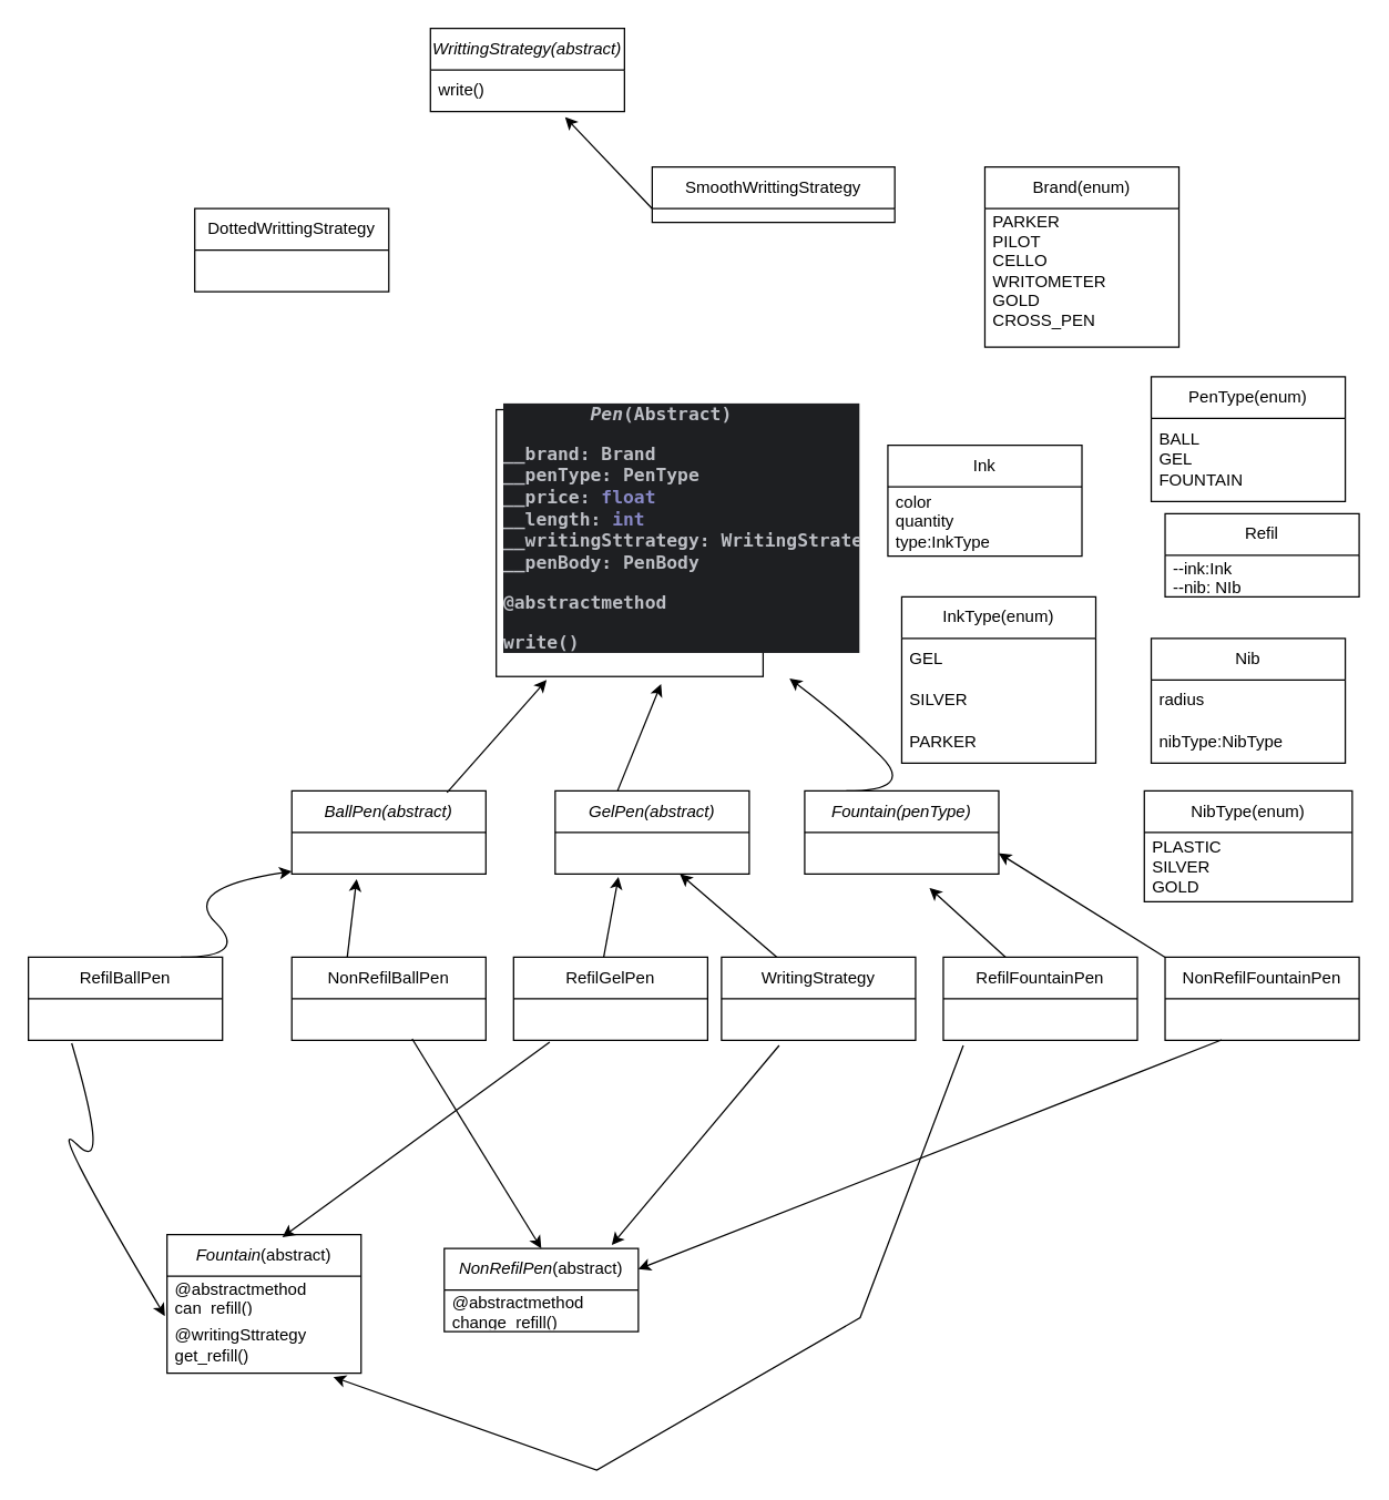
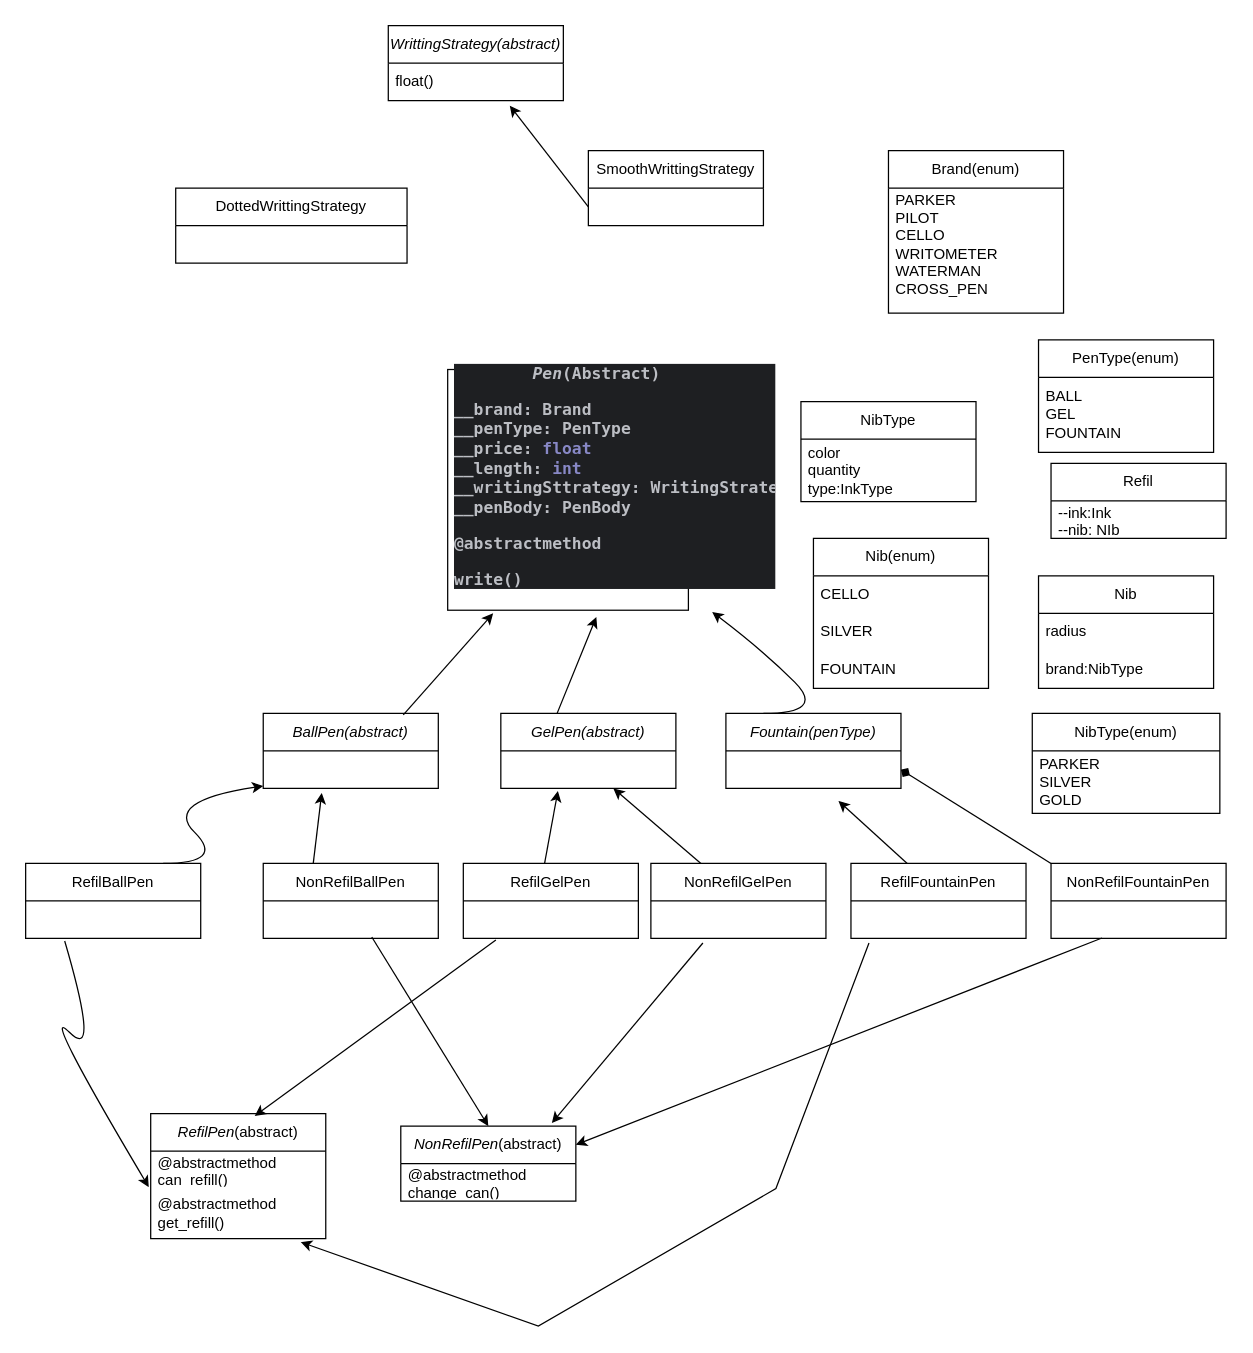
- <mxCell id="47" value="write()" style="text;strokeColor=none;fillColor=none;align=left;verticalAlign=middle;spacingLeft=4;spacingRight=4;overflow=hidden;points=[[0,0.5],[1,0.5]];portConstraint=eastwest;rotatable=0;whiteSpace=wrap;html=1;" vertex="1" parent="46"><mxGeometry y="30" width="140" height="30" as="geometry" /></mxCell>
+ <mxCell id="47" value="float()" style="text;strokeColor=none;fillColor=none;align=left;verticalAlign=middle;spacingLeft=4;spacingRight=4;overflow=hidden;points=[[0,0.5],[1,0.5]];portConstraint=eastwest;rotatable=0;whiteSpace=wrap;html=1;" vertex="1" parent="46"><mxGeometry y="30" width="140" height="30" as="geometry" /></mxCell>
- <mxCell id="49" value="SmoothWrittingStrategy" style="swimlane;fontStyle=0;childLayout=stackLayout;horizontal=1;startSize=30;horizontalStack=0;resizeParent=1;resizeParentMax=0;resizeLast=0;collapsible=1;marginBottom=0;whiteSpace=wrap;html=1;" vertex="1" parent="1"><mxGeometry x="470" y="120" width="175" height="40" as="geometry" /></mxCell>
+ <mxCell id="49" value="SmoothWrittingStrategy" style="swimlane;fontStyle=0;childLayout=stackLayout;horizontal=1;startSize=30;horizontalStack=0;resizeParent=1;resizeParentMax=0;resizeLast=0;collapsible=1;marginBottom=0;whiteSpace=wrap;html=1;" vertex="1" parent="1"><mxGeometry x="470" y="120" width="140" height="60" as="geometry" /></mxCell>
- <mxCell id="48" value="DottedWrittingStrategy" style="swimlane;fontStyle=0;childLayout=stackLayout;horizontal=1;startSize=30;horizontalStack=0;resizeParent=1;resizeParentMax=0;resizeLast=0;collapsible=1;marginBottom=0;whiteSpace=wrap;html=1;" vertex="1" parent="1"><mxGeometry x="140" y="150" width="140" height="60" as="geometry" /></mxCell>
+ <mxCell id="48" value="DottedWrittingStrategy" style="swimlane;fontStyle=0;childLayout=stackLayout;horizontal=1;startSize=30;horizontalStack=0;resizeParent=1;resizeParentMax=0;resizeLast=0;collapsible=1;marginBottom=0;whiteSpace=wrap;html=1;" vertex="1" parent="1"><mxGeometry x="140" y="150" width="185" height="60" as="geometry" /></mxCell>
- <mxCell id="52" value="PARKER&lt;div&gt;PILOT&lt;/div&gt;&lt;div&gt;CELLO&lt;/div&gt;&lt;div&gt;WRITOMETER&lt;/div&gt;&lt;div&gt;GOLD&lt;/div&gt;&lt;div&gt;CROSS_PEN&lt;br&gt;&lt;div&gt;&lt;br&gt;&lt;/div&gt;&lt;/div&gt;" style="text;strokeColor=none;fillColor=none;align=left;verticalAlign=middle;spacingLeft=4;spacingRight=4;overflow=hidden;points=[[0,0.5],[1,0.5]];portConstraint=eastwest;rotatable=0;whiteSpace=wrap;html=1;" vertex="1" parent="51"><mxGeometry y="30" width="140" height="100" as="geometry" /></mxCell>
+ <mxCell id="52" value="PARKER&lt;div&gt;PILOT&lt;/div&gt;&lt;div&gt;CELLO&lt;/div&gt;&lt;div&gt;WRITOMETER&lt;/div&gt;&lt;div&gt;WATERMAN&lt;/div&gt;&lt;div&gt;CROSS_PEN&lt;br&gt;&lt;div&gt;&lt;br&gt;&lt;/div&gt;&lt;/div&gt;" style="text;strokeColor=none;fillColor=none;align=left;verticalAlign=middle;spacingLeft=4;spacingRight=4;overflow=hidden;points=[[0,0.5],[1,0.5]];portConstraint=eastwest;rotatable=0;whiteSpace=wrap;html=1;" vertex="1" parent="51"><mxGeometry y="30" width="140" height="100" as="geometry" /></mxCell>
- <mxCell id="40" value="Ink" style="swimlane;fontStyle=0;childLayout=stackLayout;horizontal=1;startSize=30;horizontalStack=0;resizeParent=1;resizeParentMax=0;resizeLast=0;collapsible=1;marginBottom=0;whiteSpace=wrap;html=1;" vertex="1" parent="1"><mxGeometry x="640" y="320.62" width="140" height="80" as="geometry" /></mxCell>
+ <mxCell id="40" value="NibType" style="swimlane;fontStyle=0;childLayout=stackLayout;horizontal=1;startSize=30;horizontalStack=0;resizeParent=1;resizeParentMax=0;resizeLast=0;collapsible=1;marginBottom=0;whiteSpace=wrap;html=1;" vertex="1" parent="1"><mxGeometry x="640" y="320.62" width="140" height="80" as="geometry" /></mxCell>
- <mxCell id="42" value="InkType(enum)" style="swimlane;fontStyle=0;childLayout=stackLayout;horizontal=1;startSize=30;horizontalStack=0;resizeParent=1;resizeParentMax=0;resizeLast=0;collapsible=1;marginBottom=0;whiteSpace=wrap;html=1;" vertex="1" parent="1"><mxGeometry x="650" y="430" width="140" height="120" as="geometry" /></mxCell>
+ <mxCell id="42" value="Nib(enum)" style="swimlane;fontStyle=0;childLayout=stackLayout;horizontal=1;startSize=30;horizontalStack=0;resizeParent=1;resizeParentMax=0;resizeLast=0;collapsible=1;marginBottom=0;whiteSpace=wrap;html=1;" vertex="1" parent="1"><mxGeometry x="650" y="430" width="140" height="120" as="geometry" /></mxCell>
- <mxCell id="43" value="GEL" style="text;strokeColor=none;fillColor=none;align=left;verticalAlign=middle;spacingLeft=4;spacingRight=4;overflow=hidden;points=[[0,0.5],[1,0.5]];portConstraint=eastwest;rotatable=0;whiteSpace=wrap;html=1;" vertex="1" parent="42"><mxGeometry y="30" width="140" height="30" as="geometry" /></mxCell>
+ <mxCell id="43" value="CELLO" style="text;strokeColor=none;fillColor=none;align=left;verticalAlign=middle;spacingLeft=4;spacingRight=4;overflow=hidden;points=[[0,0.5],[1,0.5]];portConstraint=eastwest;rotatable=0;whiteSpace=wrap;html=1;" vertex="1" parent="42"><mxGeometry y="30" width="140" height="30" as="geometry" /></mxCell>
- <mxCell id="45" value="PARKER" style="text;strokeColor=none;fillColor=none;align=left;verticalAlign=middle;spacingLeft=4;spacingRight=4;overflow=hidden;points=[[0,0.5],[1,0.5]];portConstraint=eastwest;rotatable=0;whiteSpace=wrap;html=1;" vertex="1" parent="42"><mxGeometry y="90" width="140" height="30" as="geometry" /></mxCell>
+ <mxCell id="45" value="FOUNTAIN" style="text;strokeColor=none;fillColor=none;align=left;verticalAlign=middle;spacingLeft=4;spacingRight=4;overflow=hidden;points=[[0,0.5],[1,0.5]];portConstraint=eastwest;rotatable=0;whiteSpace=wrap;html=1;" vertex="1" parent="42"><mxGeometry y="90" width="140" height="30" as="geometry" /></mxCell>
- <mxCell id="37" value="nibType:NibType" style="text;strokeColor=none;fillColor=none;align=left;verticalAlign=middle;spacingLeft=4;spacingRight=4;overflow=hidden;points=[[0,0.5],[1,0.5]];portConstraint=eastwest;rotatable=0;whiteSpace=wrap;html=1;" vertex="1" parent="35"><mxGeometry y="60" width="140" height="30" as="geometry" /></mxCell>
+ <mxCell id="37" value="brand:NibType" style="text;strokeColor=none;fillColor=none;align=left;verticalAlign=middle;spacingLeft=4;spacingRight=4;overflow=hidden;points=[[0,0.5],[1,0.5]];portConstraint=eastwest;rotatable=0;whiteSpace=wrap;html=1;" vertex="1" parent="35"><mxGeometry y="60" width="140" height="30" as="geometry" /></mxCell>
- <mxCell id="54" value="" style="endArrow=classic;html=1;rounded=0;entryX=1;entryY=0.75;entryDx=0;entryDy=0;exitX=0;exitY=0;exitDx=0;exitDy=0;" edge="1" parent="1" source="29" target="14"><mxGeometry width="50" height="50" relative="1" as="geometry"><mxPoint x="760" y="670" as="sourcePoint" /><mxPoint x="810" y="620" as="targetPoint" /></mxGeometry></mxCell>
+ <mxCell id="54" value="" style="endArrow=diamond;html=1;rounded=0;entryX=1;entryY=0.75;entryDx=0;entryDy=0;exitX=0;exitY=0;exitDx=0;exitDy=0;" edge="1" parent="1" source="29" target="14"><mxGeometry width="50" height="50" relative="1" as="geometry"><mxPoint x="760" y="670" as="sourcePoint" /><mxPoint x="810" y="620" as="targetPoint" /></mxGeometry></mxCell>
- <mxCell id="39" value="PLASTIC&lt;div&gt;SILVER&lt;/div&gt;&lt;div&gt;GOLD&lt;/div&gt;" style="text;strokeColor=none;fillColor=none;align=left;verticalAlign=middle;spacingLeft=4;spacingRight=4;overflow=hidden;points=[[0,0.5],[1,0.5]];portConstraint=eastwest;rotatable=0;whiteSpace=wrap;html=1;" vertex="1" parent="38"><mxGeometry y="30" width="150" height="50" as="geometry" /></mxCell>
+ <mxCell id="39" value="PARKER&lt;div&gt;SILVER&lt;/div&gt;&lt;div&gt;GOLD&lt;/div&gt;" style="text;strokeColor=none;fillColor=none;align=left;verticalAlign=middle;spacingLeft=4;spacingRight=4;overflow=hidden;points=[[0,0.5],[1,0.5]];portConstraint=eastwest;rotatable=0;whiteSpace=wrap;html=1;" vertex="1" parent="38"><mxGeometry y="30" width="150" height="50" as="geometry" /></mxCell>
- <mxCell id="22" value="WritingStrategy" style="swimlane;fontStyle=0;childLayout=stackLayout;horizontal=1;startSize=30;horizontalStack=0;resizeParent=1;resizeParentMax=0;resizeLast=0;collapsible=1;marginBottom=0;whiteSpace=wrap;html=1;" vertex="1" parent="1"><mxGeometry x="520" y="690" width="140" height="60" as="geometry" /></mxCell>
+ <mxCell id="22" value="NonRefilGelPen" style="swimlane;fontStyle=0;childLayout=stackLayout;horizontal=1;startSize=30;horizontalStack=0;resizeParent=1;resizeParentMax=0;resizeLast=0;collapsible=1;marginBottom=0;whiteSpace=wrap;html=1;" vertex="1" parent="1"><mxGeometry x="520" y="690" width="140" height="60" as="geometry" /></mxCell>
- <mxCell id="7" value="&lt;i&gt;Fountain&lt;/i&gt;(abstract)" style="swimlane;fontStyle=0;childLayout=stackLayout;horizontal=1;startSize=30;horizontalStack=0;resizeParent=1;resizeParentMax=0;resizeLast=0;collapsible=1;marginBottom=0;whiteSpace=wrap;html=1;" vertex="1" parent="1"><mxGeometry x="120" y="890" width="140" height="100" as="geometry" /></mxCell>
+ <mxCell id="7" value="&lt;i&gt;RefilPen&lt;/i&gt;(abstract)" style="swimlane;fontStyle=0;childLayout=stackLayout;horizontal=1;startSize=30;horizontalStack=0;resizeParent=1;resizeParentMax=0;resizeLast=0;collapsible=1;marginBottom=0;whiteSpace=wrap;html=1;" vertex="1" parent="1"><mxGeometry x="120" y="890" width="140" height="100" as="geometry" /></mxCell>
- <mxCell id="11" value="@abstractmethod&lt;div&gt;change_refill()&lt;/div&gt;" style="text;strokeColor=none;fillColor=none;align=left;verticalAlign=middle;spacingLeft=4;spacingRight=4;overflow=hidden;points=[[0,0.5],[1,0.5]];portConstraint=eastwest;rotatable=0;whiteSpace=wrap;html=1;" vertex="1" parent="10"><mxGeometry y="30" width="140" height="30" as="geometry" /></mxCell>
+ <mxCell id="11" value="@abstractmethod&lt;div&gt;change_can()&lt;/div&gt;" style="text;strokeColor=none;fillColor=none;align=left;verticalAlign=middle;spacingLeft=4;spacingRight=4;overflow=hidden;points=[[0,0.5],[1,0.5]];portConstraint=eastwest;rotatable=0;whiteSpace=wrap;html=1;" vertex="1" parent="10"><mxGeometry y="30" width="140" height="30" as="geometry" /></mxCell>
- <mxCell id="9" value="@writingSttrategy&lt;div&gt;get_refill()&lt;/div&gt;" style="text;strokeColor=none;fillColor=none;align=left;verticalAlign=middle;spacingLeft=4;spacingRight=4;overflow=hidden;points=[[0,0.5],[1,0.5]];portConstraint=eastwest;rotatable=0;whiteSpace=wrap;html=1;" vertex="1" parent="7"><mxGeometry y="60" width="140" height="40" as="geometry" /></mxCell>
+ <mxCell id="9" value="@abstractmethod&lt;div&gt;get_refill()&lt;/div&gt;" style="text;strokeColor=none;fillColor=none;align=left;verticalAlign=middle;spacingLeft=4;spacingRight=4;overflow=hidden;points=[[0,0.5],[1,0.5]];portConstraint=eastwest;rotatable=0;whiteSpace=wrap;html=1;" vertex="1" parent="7"><mxGeometry y="60" width="140" height="40" as="geometry" /></mxCell>
